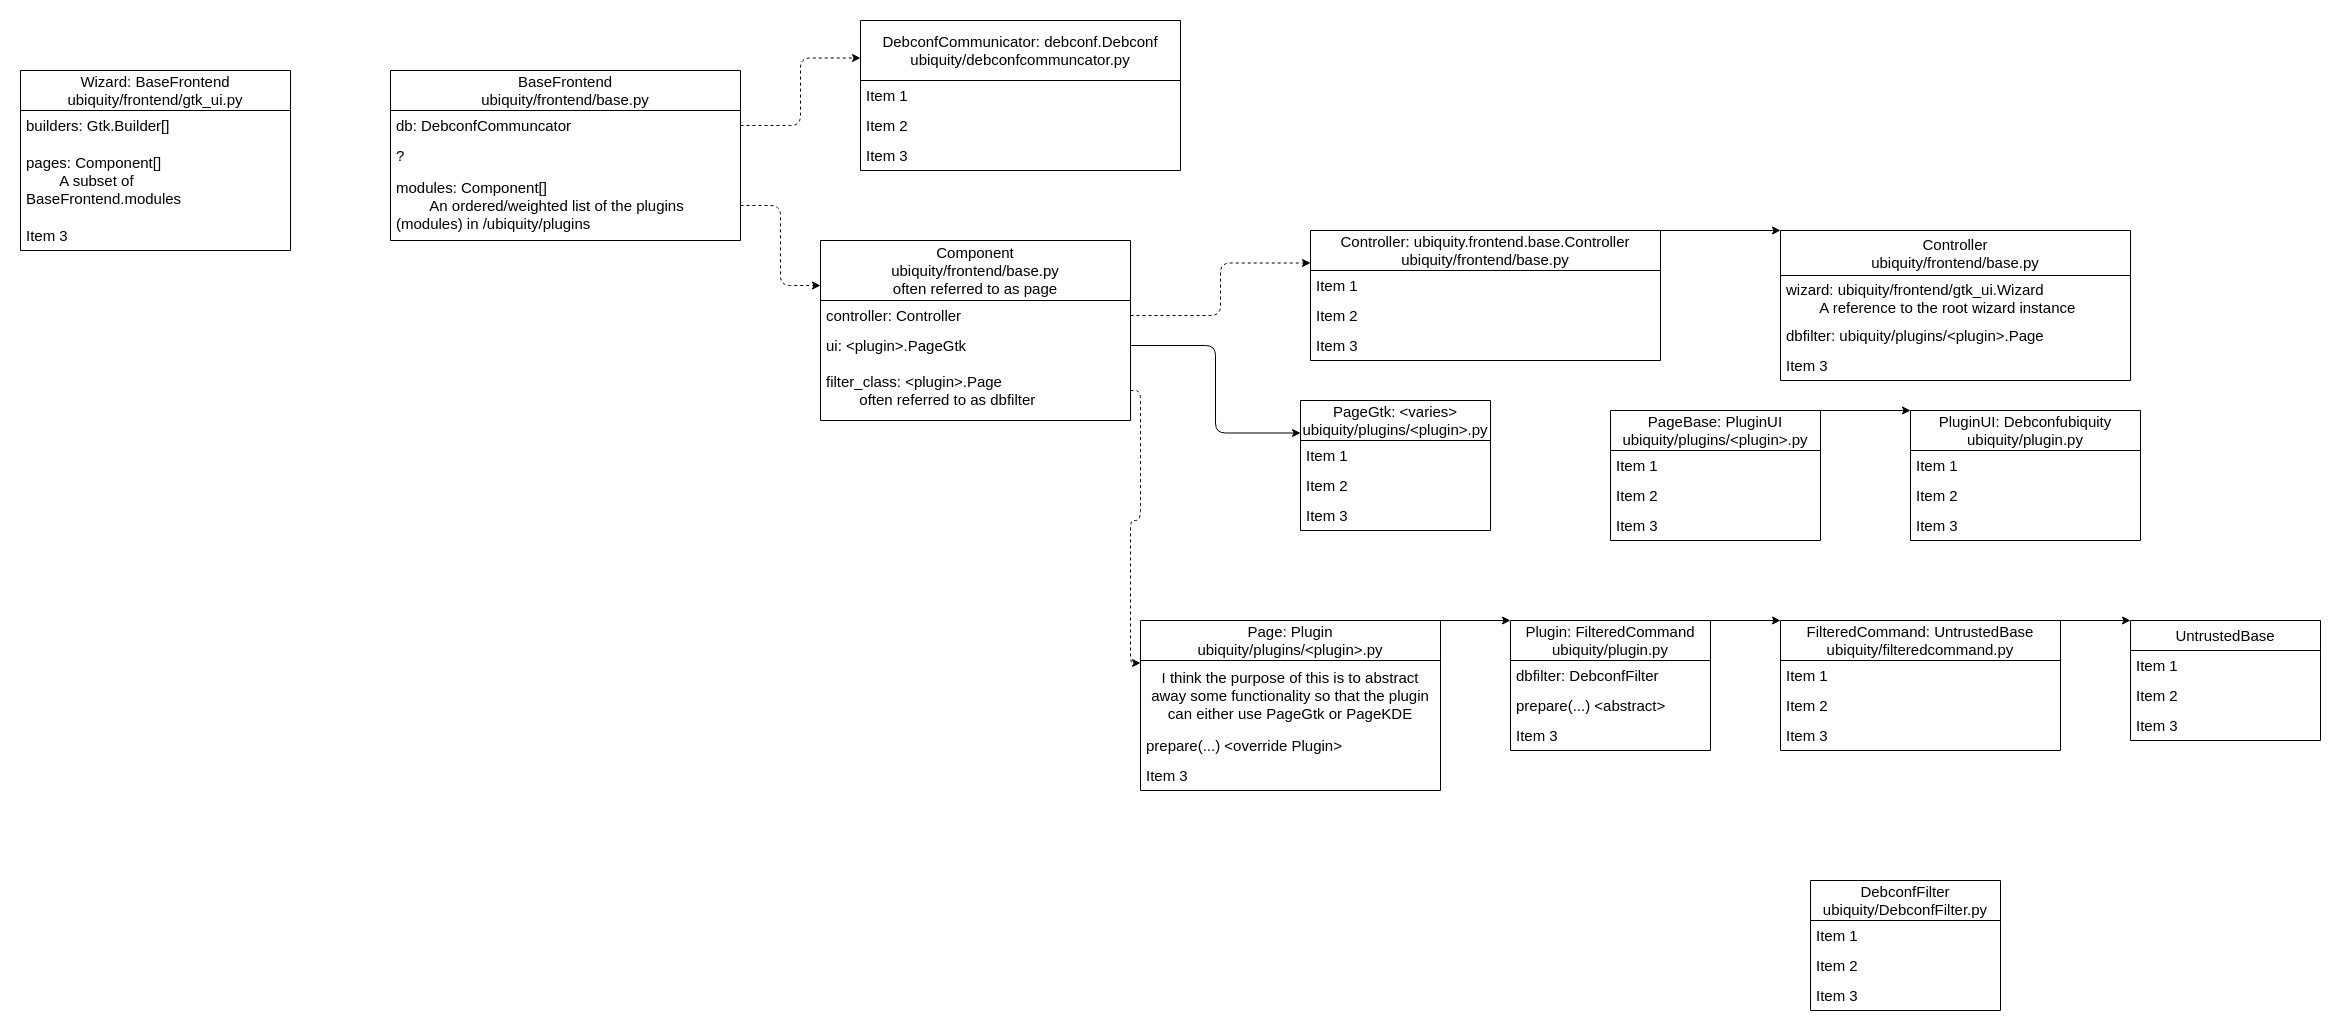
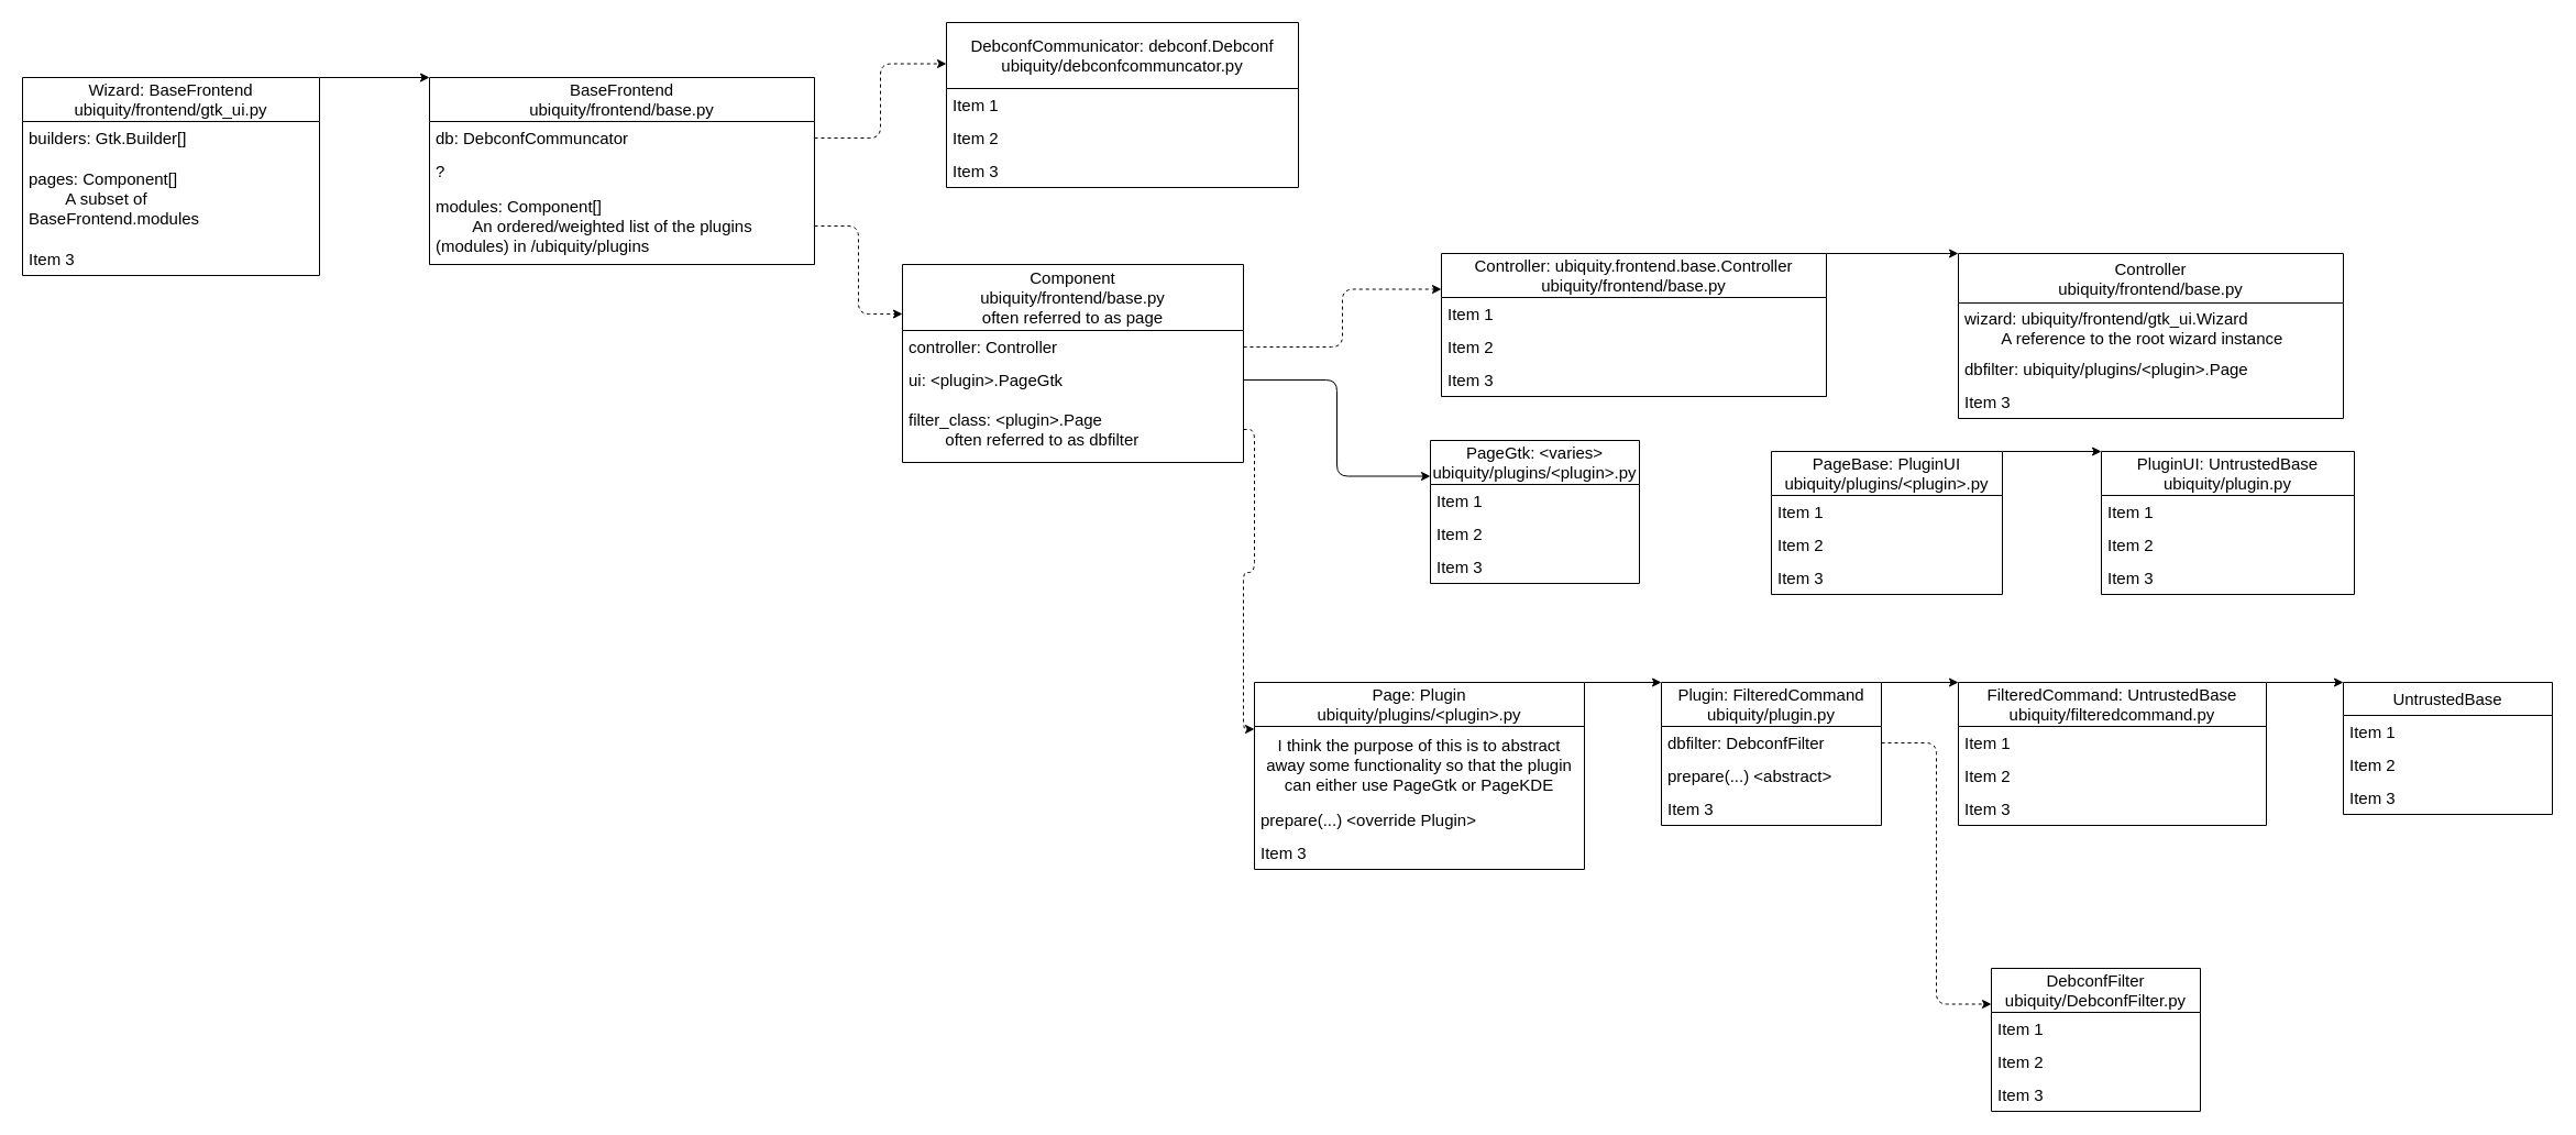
+ <mxCell id="2" style="edgeStyle=none;html=1;exitX=1;exitY=0;exitDx=0;exitDy=0;entryX=0;entryY=0;entryDx=0;entryDy=0;fontSize=15;" parent="1" source="3" target="11" edge="1"><mxGeometry relative="1" as="geometry" /></mxCell>
- <mxCell id="61" value="PluginUI: Debconfubiquity&lt;br&gt;ubiquity/plugin.py" style="swimlane;fontStyle=0;childLayout=stackLayout;horizontal=1;startSize=40;horizontalStack=0;resizeParent=1;resizeParentMax=0;resizeLast=0;collapsible=1;marginBottom=0;whiteSpace=wrap;html=1;fontSize=15;" parent="1" vertex="1"><mxGeometry x="1910" y="410" width="230" height="130" as="geometry" /></mxCell>
+ <mxCell id="61" value="PluginUI: UntrustedBase&lt;br&gt;ubiquity/plugin.py" style="swimlane;fontStyle=0;childLayout=stackLayout;horizontal=1;startSize=40;horizontalStack=0;resizeParent=1;resizeParentMax=0;resizeLast=0;collapsible=1;marginBottom=0;whiteSpace=wrap;html=1;fontSize=15;" parent="1" vertex="1"><mxGeometry x="1910" y="410" width="230" height="130" as="geometry" /></mxCell>
+ <mxCell id="69" style="edgeStyle=orthogonalEdgeStyle;html=1;exitX=1;exitY=0.5;exitDx=0;exitDy=0;entryX=0;entryY=0.25;entryDx=0;entryDy=0;dashed=1;" edge="1" parent="1" source="43" target="65"><mxGeometry relative="1" as="geometry" /></mxCell>
